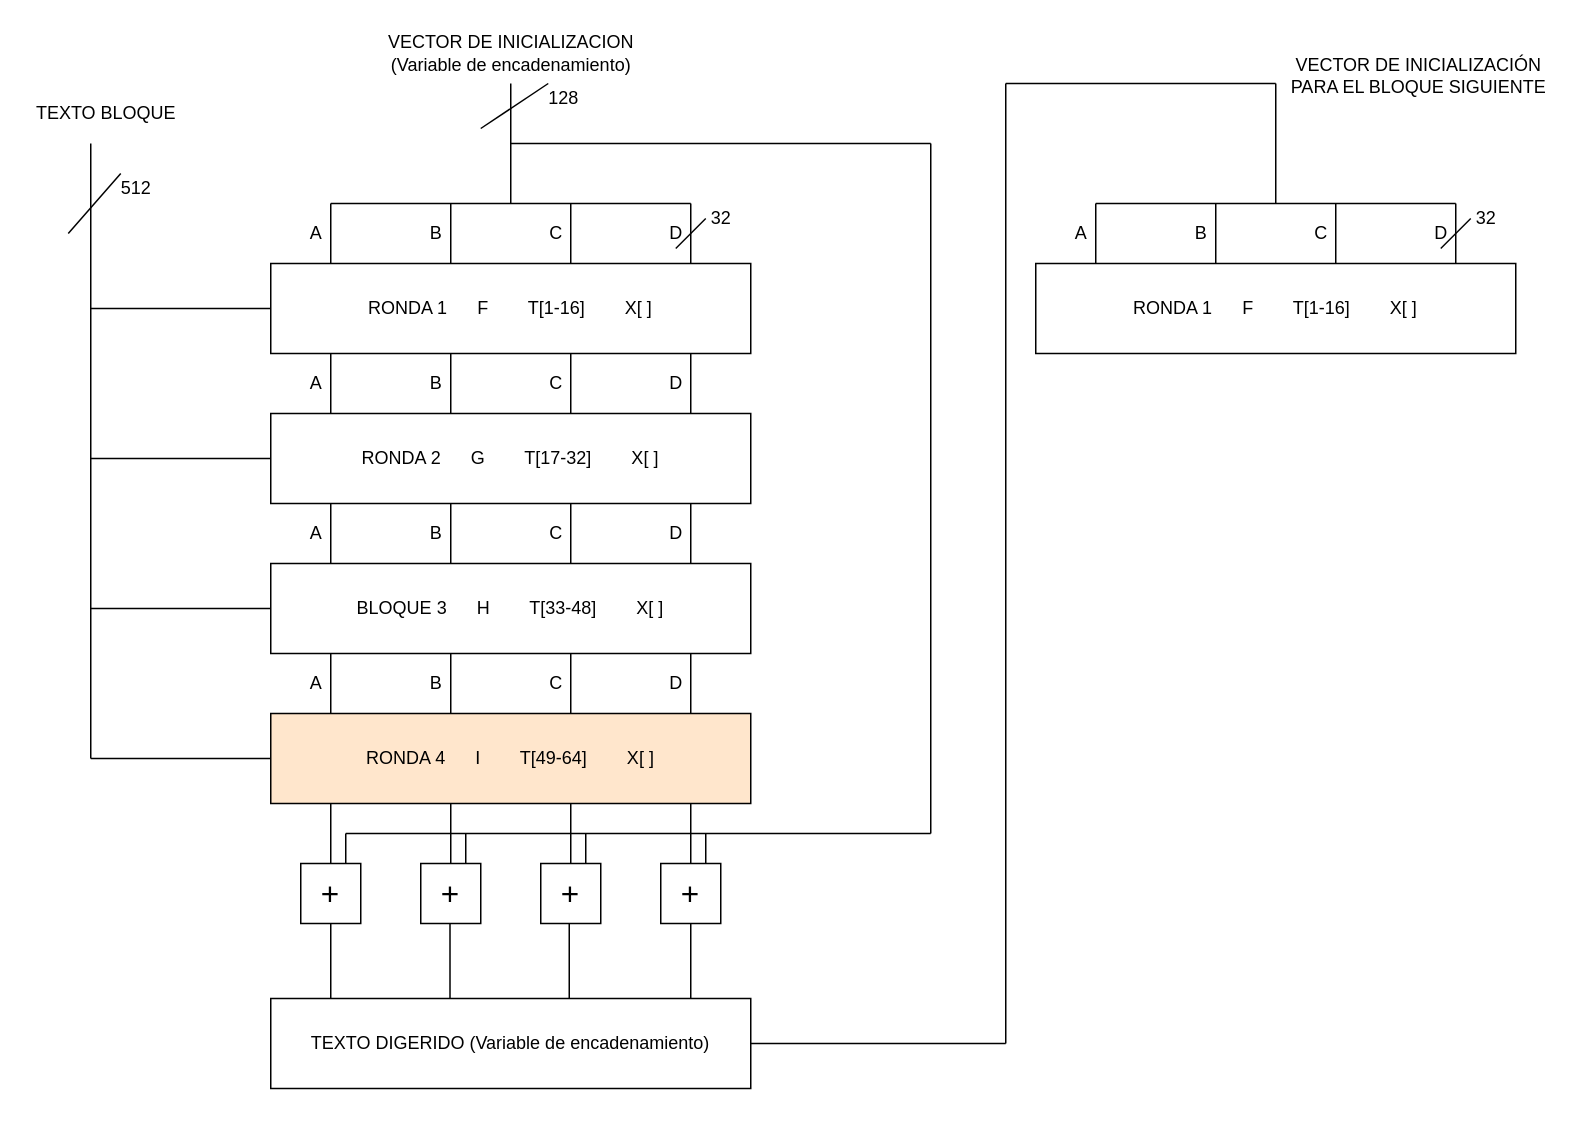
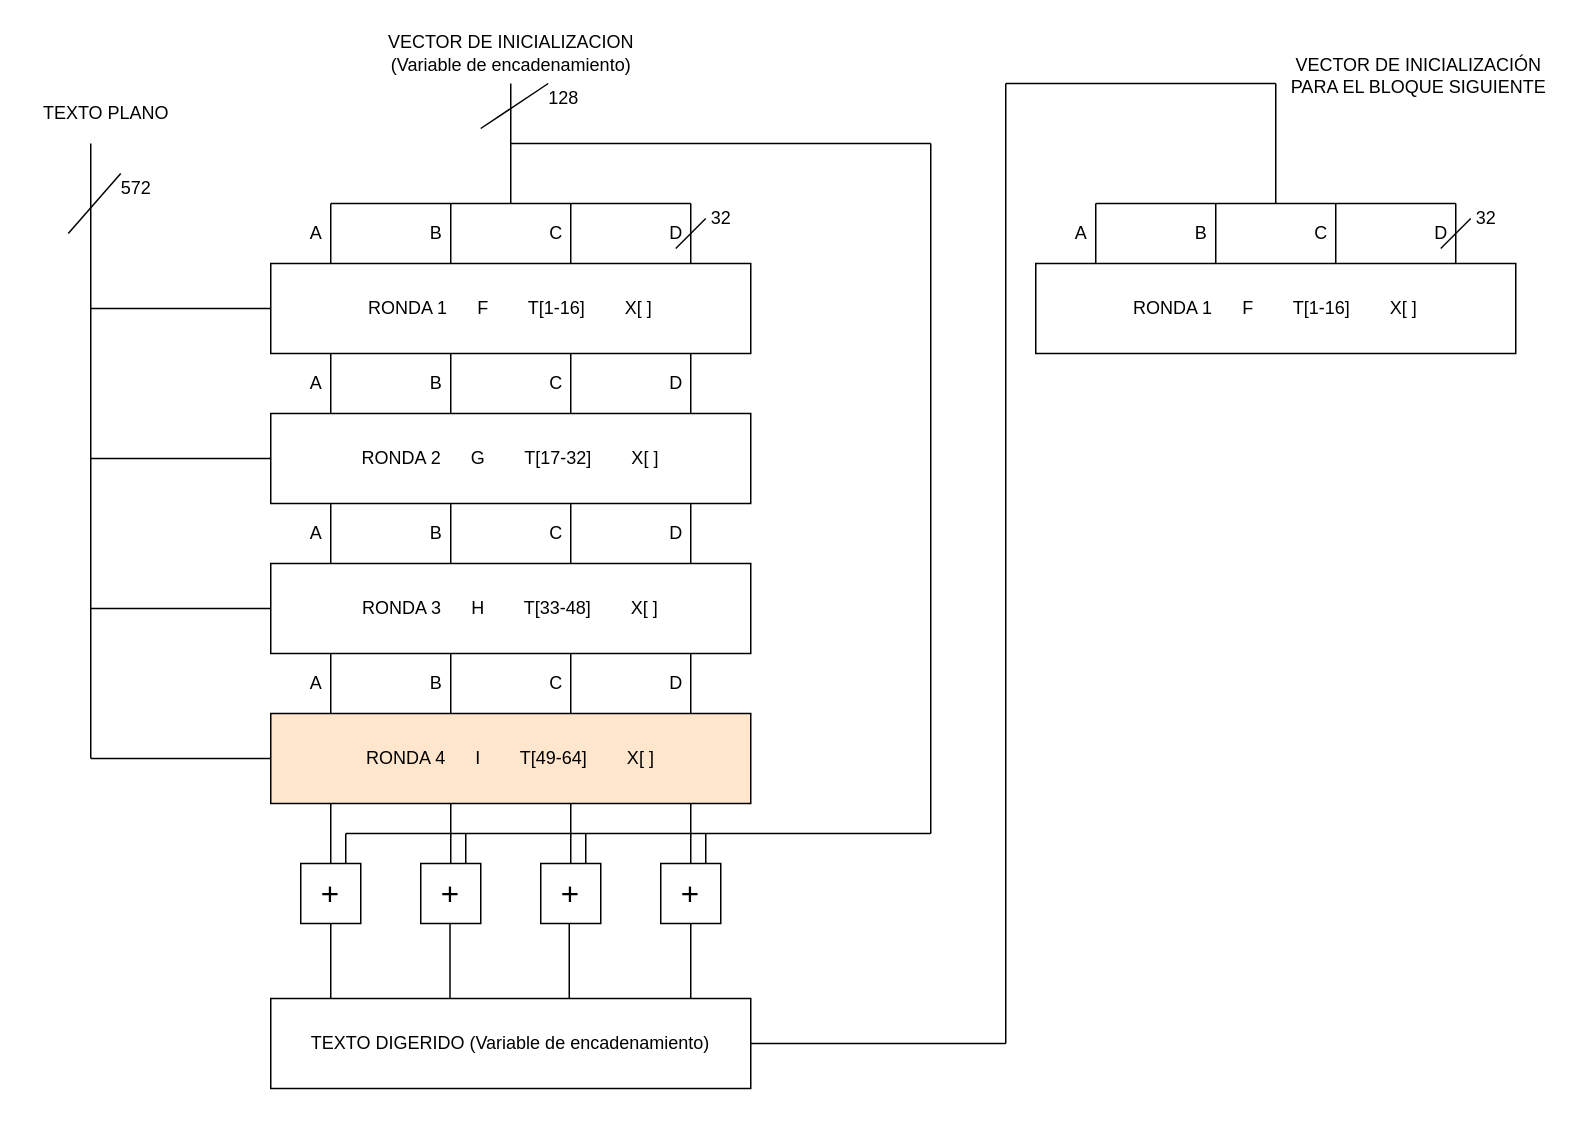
- <mxCell id="67" value="TEXTO BLOQUE" style="text;html=1;align=center;verticalAlign=middle;resizable=0;points=[];autosize=1;strokeColor=none;fillColor=none;" parent="1" vertex="1"><mxGeometry y="65" width="100" height="20" as="geometry" x="20" /></mxCell>
+ <mxCell id="67" value="TEXTO PLANO" style="text;html=1;align=center;verticalAlign=middle;resizable=0;points=[];autosize=1;strokeColor=none;fillColor=none;" parent="1" vertex="1"><mxGeometry y="65" width="100" height="20" as="geometry" x="20" /></mxCell>
- <mxCell id="69" value="512" style="text;html=1;align=center;verticalAlign=middle;resizable=0;points=[];autosize=1;strokeColor=none;fillColor=none;" parent="1" vertex="1"><mxGeometry x="70" y="115" width="40" height="20" as="geometry" /></mxCell>
+ <mxCell id="69" value="572" style="text;html=1;align=center;verticalAlign=middle;resizable=0;points=[];autosize=1;strokeColor=none;fillColor=none;" parent="1" vertex="1"><mxGeometry x="70" y="115" width="40" height="20" as="geometry" /></mxCell>
- <mxCell id="18" value="BLOQUE 3&amp;nbsp; &amp;nbsp; &amp;nbsp; H&amp;nbsp; &amp;nbsp; &amp;nbsp; &amp;nbsp; T[33-48]&amp;nbsp; &amp;nbsp; &amp;nbsp; &amp;nbsp; X[ ]" style="rounded=0;whiteSpace=wrap;html=1;" parent="1" vertex="1"><mxGeometry x="180" y="375" width="320" height="60" as="geometry" /></mxCell>
+ <mxCell id="18" value="RONDA 3&amp;nbsp; &amp;nbsp; &amp;nbsp; H&amp;nbsp; &amp;nbsp; &amp;nbsp; &amp;nbsp; T[33-48]&amp;nbsp; &amp;nbsp; &amp;nbsp; &amp;nbsp; X[ ]" style="rounded=0;whiteSpace=wrap;html=1;" parent="1" vertex="1"><mxGeometry x="180" y="375" width="320" height="60" as="geometry" /></mxCell>
